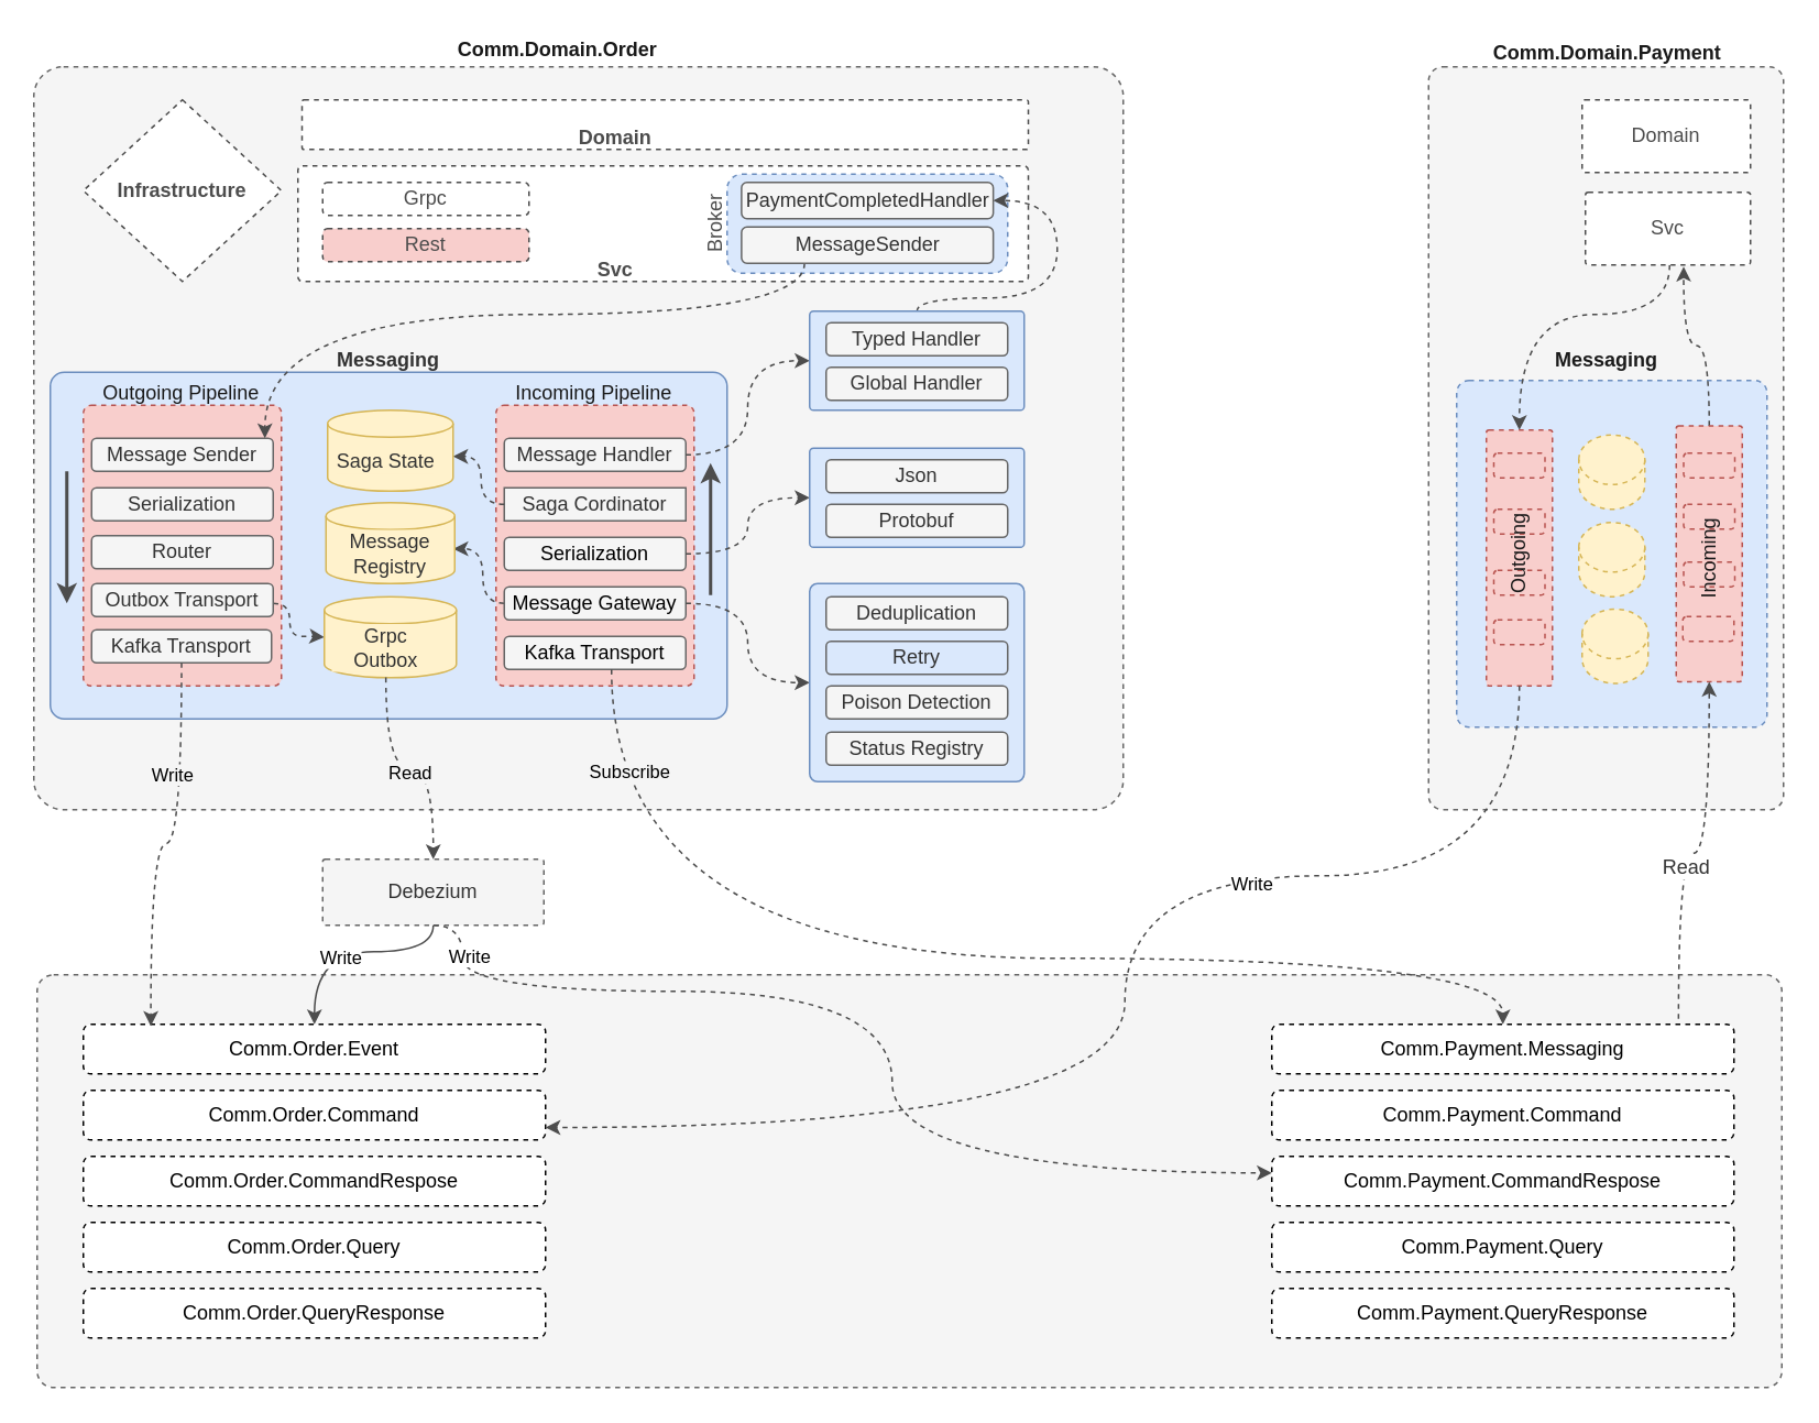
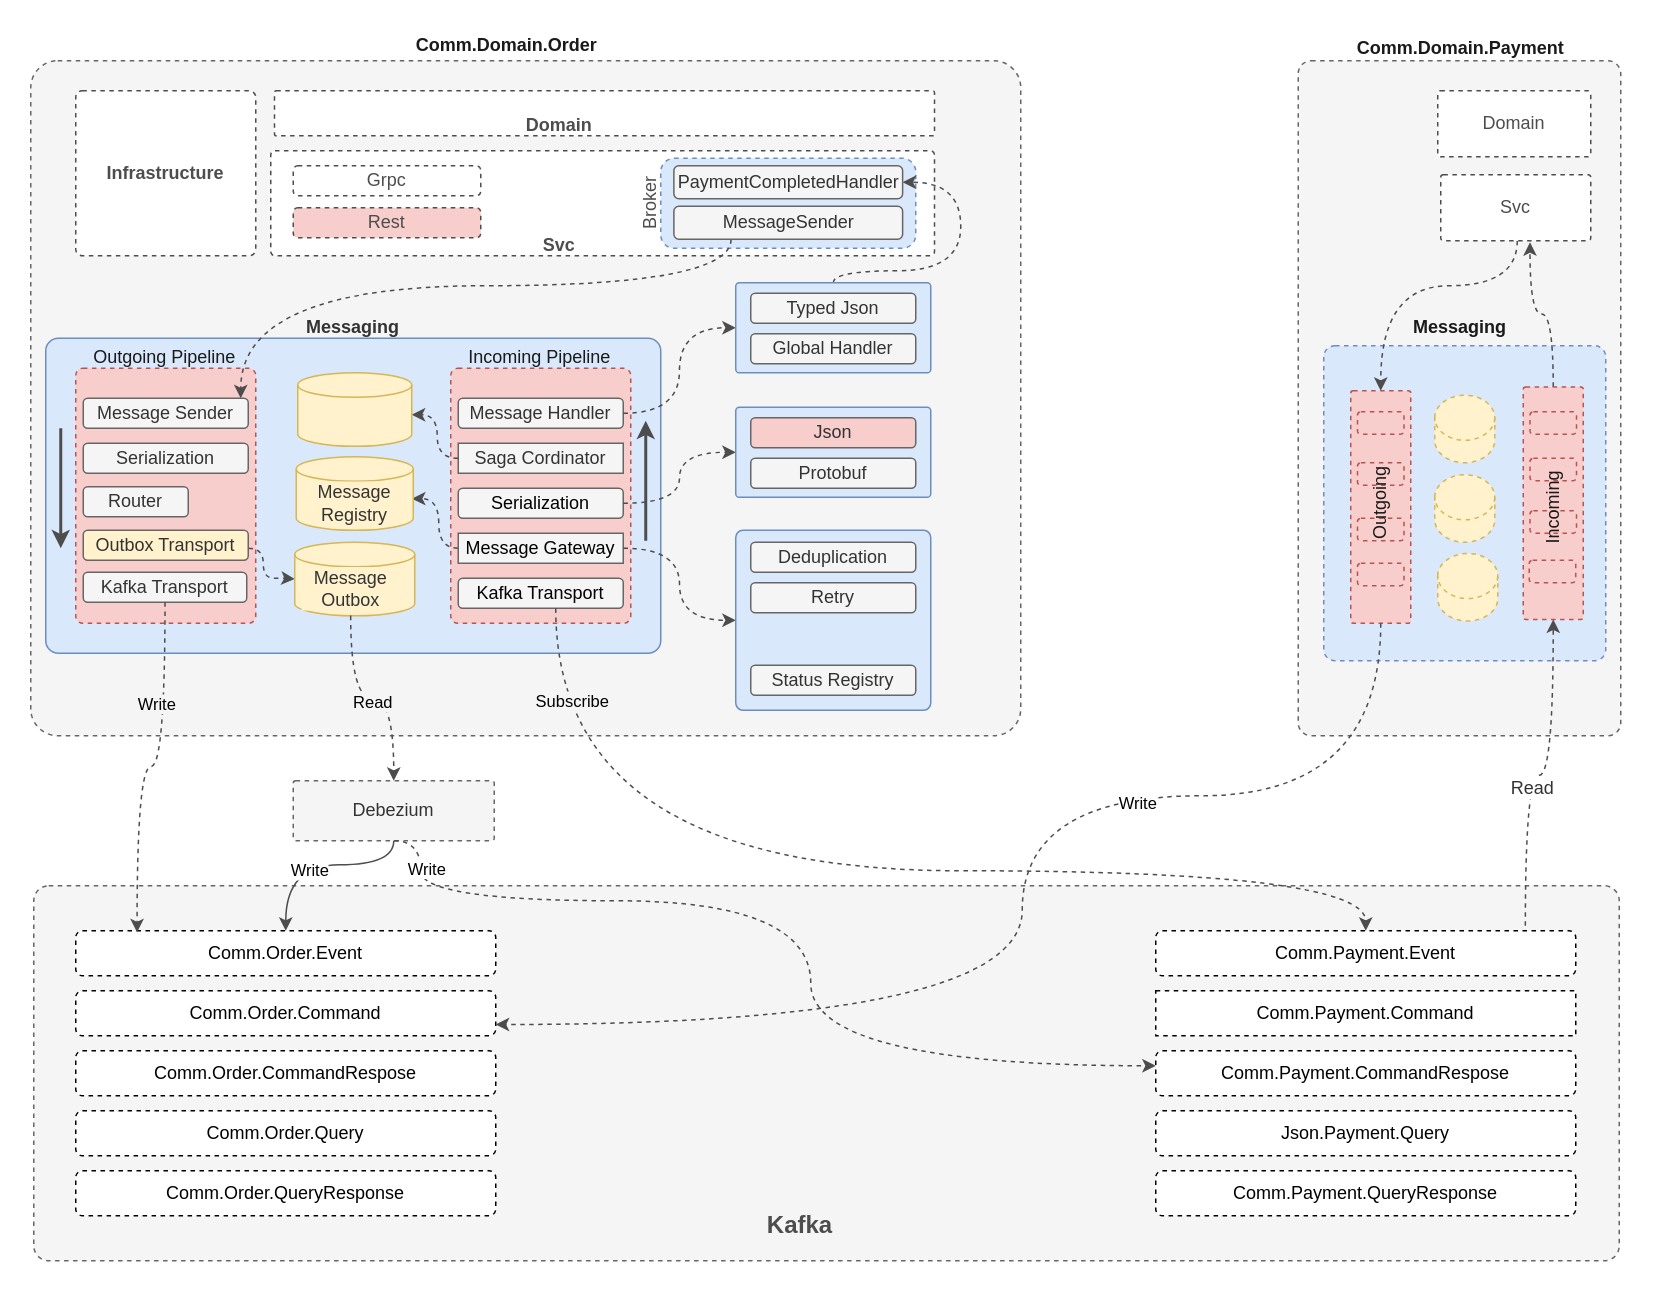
- <mxCell id="46" value="&lt;b&gt;&lt;font color=&quot;#4d4d4d&quot;&gt;Infrastructure&lt;/font&gt;&lt;/b&gt;" style="rhombus;whiteSpace=wrap;html=1;dashed=1;strokeColor=#4D4D4D;arcSize=4;" vertex="1" parent="1"><mxGeometry x="50" y="60" width="120" height="110" as="geometry" /></mxCell>
+ <mxCell id="46" value="&lt;b&gt;&lt;font color=&quot;#4d4d4d&quot;&gt;Infrastructure&lt;/font&gt;&lt;/b&gt;" style="rounded=1;whiteSpace=wrap;html=1;dashed=1;strokeColor=#4D4D4D;arcSize=4;" vertex="1" parent="1"><mxGeometry x="50" y="60" width="120" height="110" as="geometry" /></mxCell>
- <mxCell id="60" value="Typed Handler" style="rounded=1;whiteSpace=wrap;html=1;fillColor=#f5f5f5;strokeColor=#666666;fontColor=#333333;" vertex="1" parent="1"><mxGeometry x="500" y="195" width="110" height="20" as="geometry" /></mxCell>
+ <mxCell id="60" value="Typed Json" style="rounded=1;whiteSpace=wrap;html=1;fillColor=#f5f5f5;strokeColor=#666666;fontColor=#333333;" vertex="1" parent="1"><mxGeometry x="500" y="195" width="110" height="20" as="geometry" /></mxCell>
- <mxCell id="105" value="&lt;font color=&quot;#333333&quot;&gt;Saga State&lt;/font&gt;" style="text;html=1;strokeColor=none;fillColor=none;align=center;verticalAlign=middle;whiteSpace=wrap;rounded=0;labelBackgroundColor=#FFF2CC;fontSize=12;fontColor=#4D4D4D;" vertex="1" parent="1"><mxGeometry x="200" y="265" width="67" height="28" as="geometry" /></mxCell>
- <mxCell id="79" value="Json" style="rounded=1;whiteSpace=wrap;html=1;fillColor=#f5f5f5;fontColor=#333333;strokeColor=#666666;" vertex="1" parent="78"><mxGeometry width="110" height="20" as="geometry" /></mxCell>
+ <mxCell id="79" value="Json" style="rounded=1;whiteSpace=wrap;html=1;fillColor=#f8cecc;fontColor=#333333;strokeColor=#666666;" vertex="1" parent="78"><mxGeometry width="110" height="20" as="geometry" /></mxCell>
- <mxCell id="90" value="Router" style="rounded=1;whiteSpace=wrap;html=1;fillColor=#f5f5f5;strokeColor=#666666;fontColor=#333333;" vertex="1" parent="1"><mxGeometry x="55" y="324" width="110" height="20" as="geometry" /></mxCell>
+ <mxCell id="90" value="Router" style="rounded=1;whiteSpace=wrap;html=1;fillColor=#f5f5f5;strokeColor=#666666;fontColor=#333333;" vertex="1" parent="1"><mxGeometry x="55" y="324" width="70" height="20" as="geometry" /></mxCell>
- <mxCell id="40" value="Outbox Transport" style="rounded=1;whiteSpace=wrap;html=1;fillColor=#f5f5f5;strokeColor=#666666;fontColor=#333333;" vertex="1" parent="1"><mxGeometry x="55" y="353" width="110" height="20" as="geometry" /></mxCell>
+ <mxCell id="40" value="Outbox Transport" style="rounded=1;whiteSpace=wrap;html=1;fillColor=#fff2cc;strokeColor=#666666;fontColor=#333333;" vertex="1" parent="1"><mxGeometry x="55" y="353" width="110" height="20" as="geometry" /></mxCell>
- <mxCell id="26" value="Message Gateway" style="rounded=1;whiteSpace=wrap;html=1;fillColor=#f5f5f5;strokeColor=#666666;" vertex="1" parent="1"><mxGeometry x="305" y="355" width="110" height="20" as="geometry" /></mxCell>
+ <mxCell id="26" value="Message Gateway" style="whiteSpace=wrap;html=1;fillColor=#f5f5f5;strokeColor=#666666;rounded=0;" vertex="1" parent="1"><mxGeometry x="305" y="355" width="110" height="20" as="geometry" /></mxCell>
- <mxCell id="106" value="&lt;font color=&quot;#333333&quot;&gt;Grpc Outbox&lt;/font&gt;" style="text;html=1;strokeColor=none;fillColor=none;align=center;verticalAlign=middle;whiteSpace=wrap;rounded=0;labelBackgroundColor=#FFF2CC;fontSize=12;fontColor=#4D4D4D;" vertex="1" parent="1"><mxGeometry x="200" y="378" width="67" height="28" as="geometry" /></mxCell>
+ <mxCell id="106" value="&lt;font color=&quot;#333333&quot;&gt;Message Outbox&lt;/font&gt;" style="text;html=1;strokeColor=none;fillColor=none;align=center;verticalAlign=middle;whiteSpace=wrap;rounded=0;labelBackgroundColor=#FFF2CC;fontSize=12;fontColor=#4D4D4D;" vertex="1" parent="1"><mxGeometry x="200" y="378" width="67" height="28" as="geometry" /></mxCell>
- <mxCell id="66" value="Retry" style="rounded=1;whiteSpace=wrap;html=1;fillColor=#dae8fc;strokeColor=#666666;fontColor=#333333;" vertex="1" parent="1"><mxGeometry x="500" y="388" width="110" height="20" as="geometry" /></mxCell>
+ <mxCell id="66" value="Retry" style="rounded=1;whiteSpace=wrap;html=1;fillColor=#f5f5f5;strokeColor=#666666;fontColor=#333333;" vertex="1" parent="1"><mxGeometry x="500" y="388" width="110" height="20" as="geometry" /></mxCell>
- <mxCell id="67" value="Poison Detection" style="rounded=1;whiteSpace=wrap;html=1;fillColor=#f5f5f5;strokeColor=#666666;fontColor=#333333;" vertex="1" parent="1"><mxGeometry x="500" y="415" width="110" height="20" as="geometry" /></mxCell>
- <mxCell id="17" value="&lt;span style=&quot;&quot;&gt;Comm.Payment.Messaging&lt;/span&gt;" style="rounded=1;whiteSpace=wrap;html=1;dashed=1;" vertex="1" parent="12"><mxGeometry width="280" height="30" as="geometry" /></mxCell>
+ <mxCell id="17" value="&lt;span style=&quot;&quot;&gt;Comm.Payment.Event&lt;/span&gt;" style="rounded=1;whiteSpace=wrap;html=1;dashed=1;" vertex="1" parent="12"><mxGeometry width="280" height="30" as="geometry" /></mxCell>
- <mxCell id="13" value="&lt;span style=&quot;&quot;&gt;Comm.Payment.Command&lt;/span&gt;" style="rounded=1;whiteSpace=wrap;html=1;dashed=1;" vertex="1" parent="12"><mxGeometry y="40" width="280" height="30" as="geometry" /></mxCell>
+ <mxCell id="13" value="&lt;span style=&quot;&quot;&gt;Comm.Payment.Command&lt;/span&gt;" style="whiteSpace=wrap;html=1;dashed=1;rounded=0;" vertex="1" parent="12"><mxGeometry y="40" width="280" height="30" as="geometry" /></mxCell>
- <mxCell id="15" value="&lt;span style=&quot;&quot;&gt;Comm.Payment.Query&lt;/span&gt;" style="rounded=1;whiteSpace=wrap;html=1;dashed=1;" vertex="1" parent="12"><mxGeometry y="120" width="280" height="30" as="geometry" /></mxCell>
+ <mxCell id="15" value="&lt;span style=&quot;&quot;&gt;Json.Payment.Query&lt;/span&gt;" style="rounded=1;whiteSpace=wrap;html=1;dashed=1;" vertex="1" parent="12"><mxGeometry y="120" width="280" height="30" as="geometry" /></mxCell>
+ <mxCell id="57" value="Kafka" style="text;html=1;strokeColor=none;fillColor=none;align=center;verticalAlign=middle;whiteSpace=wrap;rounded=0;dashed=1;fontStyle=1;fontSize=16;fontColor=#4D4D4D;" vertex="1" parent="1"><mxGeometry x="502.5" y="801" width="60" height="30" as="geometry" /></mxCell>
